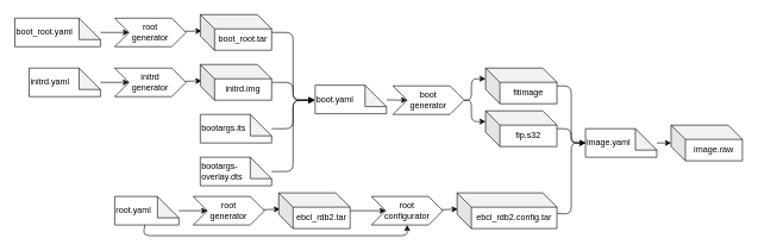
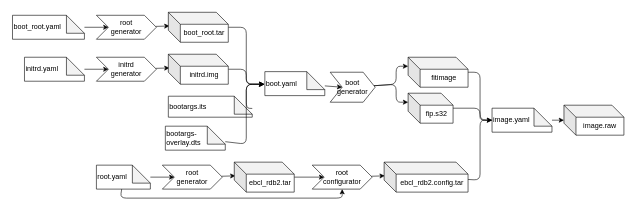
- <mxCell id="20" value="boot&lt;br&gt;generator" style="shape=step;perimeter=stepPerimeter;whiteSpace=wrap;html=1;fixedSize=1;" parent="1" vertex="1"><mxGeometry x="550" y="120" width="100" height="40" as="geometry" /></mxCell>
+ <mxCell id="20" value="boot&lt;br&gt;generator" style="shape=step;perimeter=stepPerimeter;whiteSpace=wrap;html=1;fixedSize=1;" parent="1" vertex="1"><mxGeometry x="550" y="120" width="75" height="50" as="geometry" /></mxCell>
- <mxCell id="15" value="bootargs.its" style="shape=note;whiteSpace=wrap;html=1;backgroundOutline=1;darkOpacity=0.05;align=left;" parent="1" vertex="1"><mxGeometry x="280" y="160" width="100" height="40" as="geometry" /></mxCell>
+ <mxCell id="15" value="bootargs.its" style="shape=note;whiteSpace=wrap;html=1;backgroundOutline=1;darkOpacity=0.05;align=left;" parent="1" vertex="1"><mxGeometry x="280" y="160" width="140" height="35" as="geometry" /></mxCell>
- <mxCell id="24" value="fip.s32" style="shape=cube;whiteSpace=wrap;html=1;boundedLbl=1;backgroundOutline=1;darkOpacity=0.05;darkOpacity2=0.1;" parent="1" vertex="1"><mxGeometry x="680" y="155" width="100" height="50" as="geometry" /></mxCell>
+ <mxCell id="24" value="fip.s32" style="shape=cube;whiteSpace=wrap;html=1;boundedLbl=1;backgroundOutline=1;darkOpacity=0.05;darkOpacity2=0.1;" parent="1" vertex="1"><mxGeometry x="680" y="155" width="75" height="50" as="geometry" /></mxCell>
- <mxCell id="17" value="bootargs-overlay.dts" style="shape=note;whiteSpace=wrap;html=1;backgroundOutline=1;darkOpacity=0.05;align=left;" parent="1" vertex="1"><mxGeometry x="280" y="220" width="100" height="40" as="geometry" /></mxCell>
+ <mxCell id="17" value="bootargs-overlay.dts" style="shape=note;whiteSpace=wrap;html=1;backgroundOutline=1;darkOpacity=0.05;align=left;" parent="1" vertex="1"><mxGeometry x="275" y="210" width="100" height="40" as="geometry" /></mxCell>
